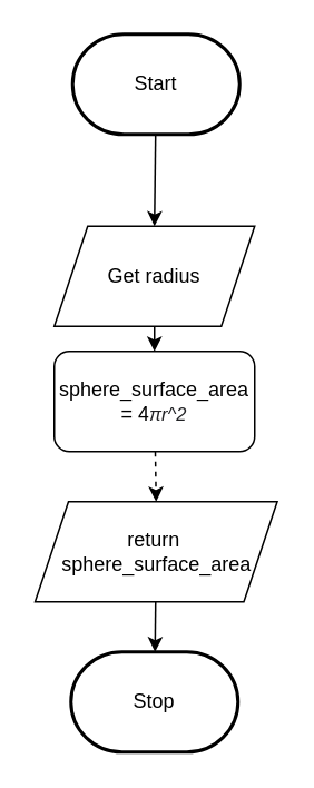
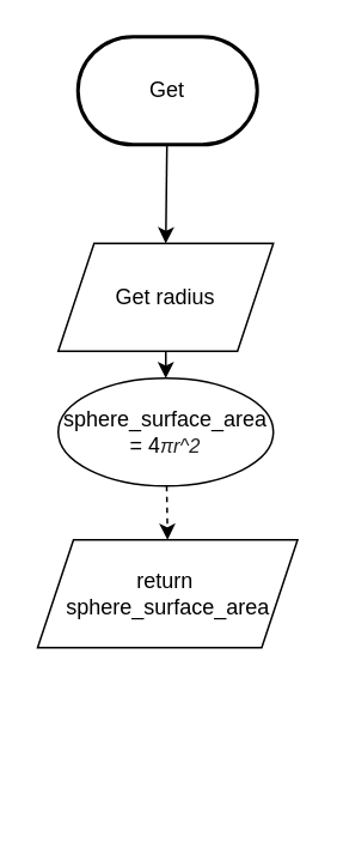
- <mxCell id="3" value="Start" style="strokeWidth=2;html=1;shape=mxgraph.flowchart.terminator;whiteSpace=wrap;" parent="1" vertex="1"><mxGeometry x="43" y="20" width="100" height="60" as="geometry" /></mxCell>
+ <mxCell id="3" value="Get" style="strokeWidth=2;html=1;shape=mxgraph.flowchart.terminator;whiteSpace=wrap;" parent="1" vertex="1"><mxGeometry x="43" y="20" width="100" height="60" as="geometry" /></mxCell>
- <mxCell id="10" value="sphere_surface_area&lt;br&gt;= 4&lt;span style=&quot;color: rgb(32 , 33 , 36) ; font-style: italic ; background-color: rgb(255 , 255 , 255)&quot;&gt;&lt;font style=&quot;font-size: 11px&quot;&gt;πr^2&lt;/font&gt;&lt;/span&gt;" style="rounded=1;whiteSpace=wrap;html=1;" parent="1" vertex="1"><mxGeometry x="32" y="210" width="120" height="60" as="geometry" /></mxCell>
+ <mxCell id="10" value="sphere_surface_area&lt;br&gt;= 4&lt;span style=&quot;color: rgb(32 , 33 , 36) ; font-style: italic ; background-color: rgb(255 , 255 , 255)&quot;&gt;&lt;font style=&quot;font-size: 11px&quot;&gt;πr^2&lt;/font&gt;&lt;/span&gt;" style="ellipse;whiteSpace=wrap;html=1;" parent="1" vertex="1"><mxGeometry x="32" y="210" width="120" height="60" as="geometry" /></mxCell>
- <mxCell id="5" value="" style="edgeStyle=none;html=1;startArrow=none;" parent="1" source="6" target="4" edge="1"><mxGeometry relative="1" as="geometry" /></mxCell>
- <mxCell id="4" value="Stop" style="strokeWidth=2;html=1;shape=mxgraph.flowchart.terminator;whiteSpace=wrap;rounded=1;" parent="1" vertex="1"><mxGeometry x="42" y="390" width="100" height="60" as="geometry" /></mxCell>
